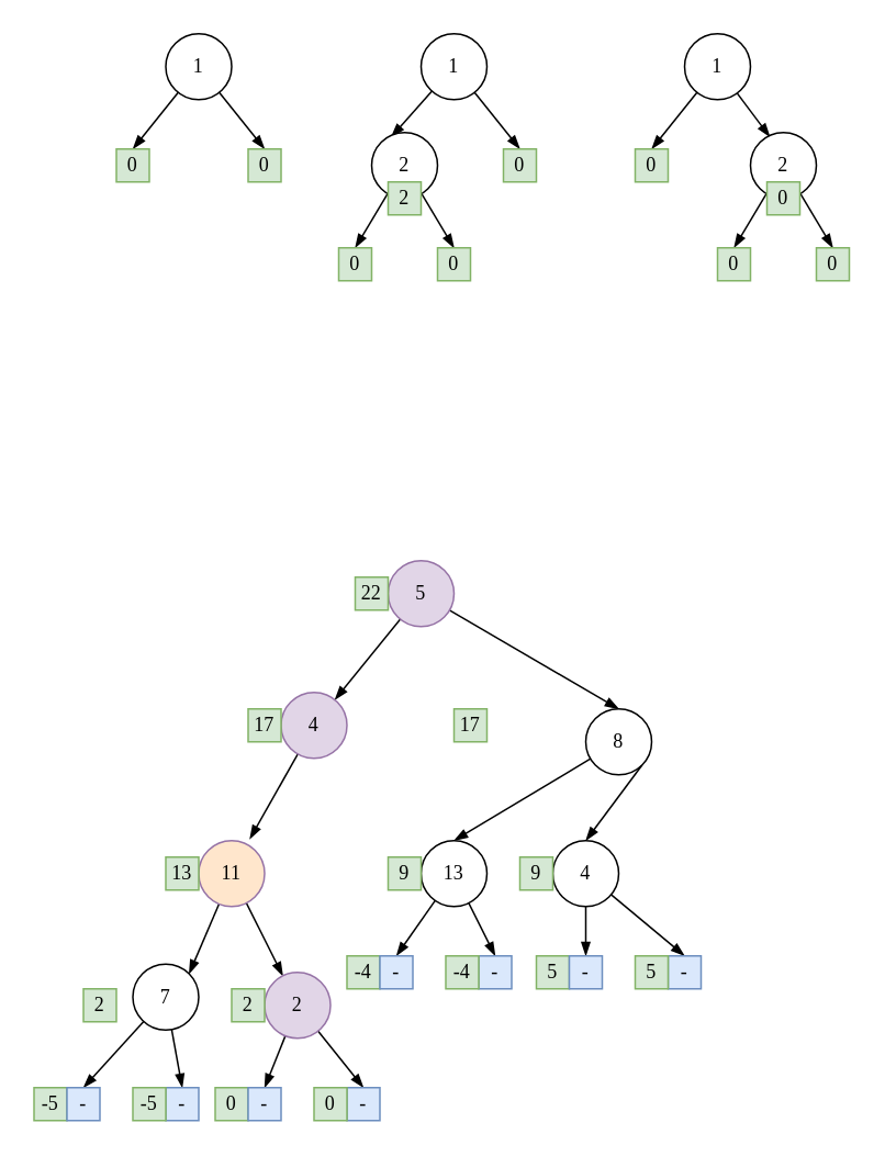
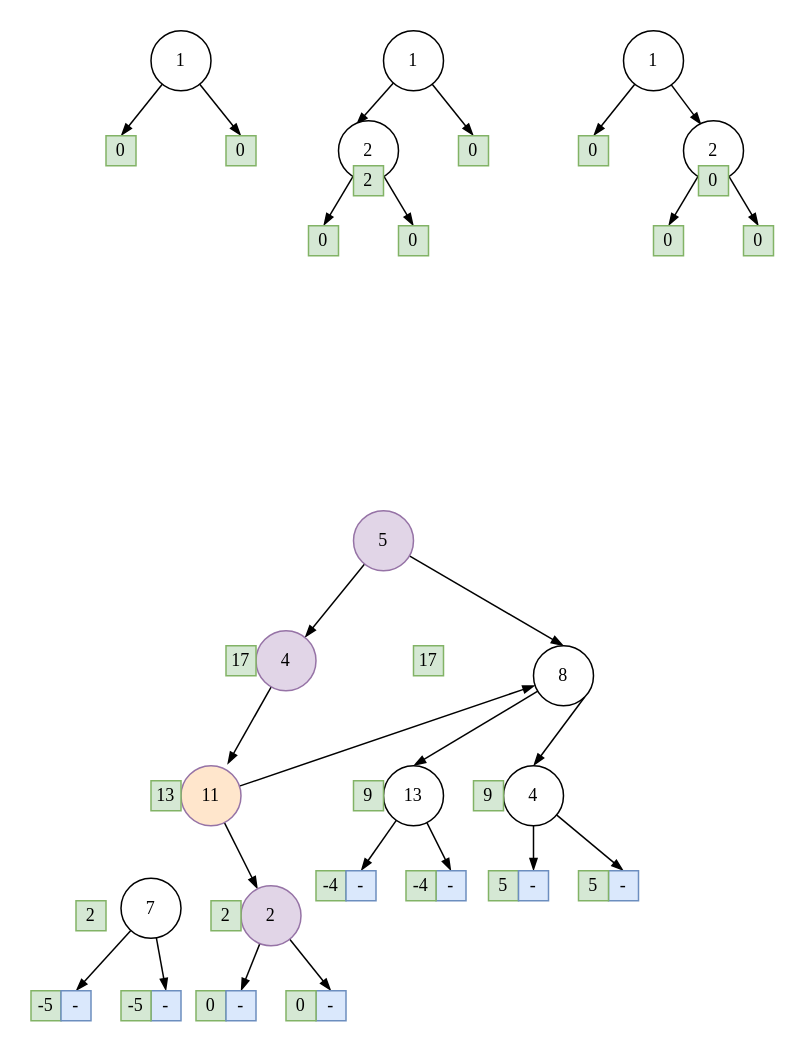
- <mxCell id="18" value="&lt;font face=&quot;Lucida Console&quot;&gt;22&lt;/font&gt;" style="rounded=0;whiteSpace=wrap;html=1;fillColor=#d5e8d4;strokeColor=#82b366;" parent="1" vertex="1"><mxGeometry x="215" y="350" width="20" height="20" as="geometry" /></mxCell>
- <mxCell id="44" style="rounded=0;orthogonalLoop=1;jettySize=auto;html=1;entryX=1;entryY=0;entryDx=0;entryDy=0;endArrow=blockThin;endFill=1;" edge="1" parent="1" source="46" target="49"><mxGeometry relative="1" as="geometry" /></mxCell>
+ <mxCell id="44" style="rounded=0;orthogonalLoop=1;jettySize=auto;html=1;endArrow=blockThin;endFill=1;" edge="1" parent="1" source="46" target="6"><mxGeometry relative="1" as="geometry" /></mxCell>
